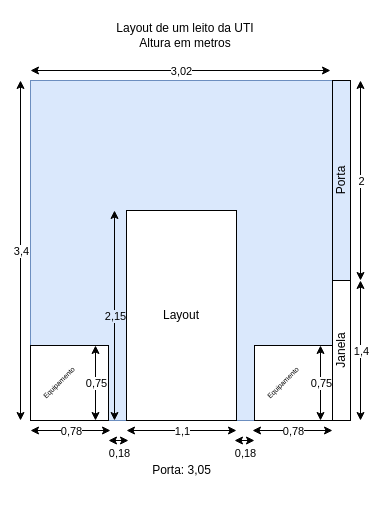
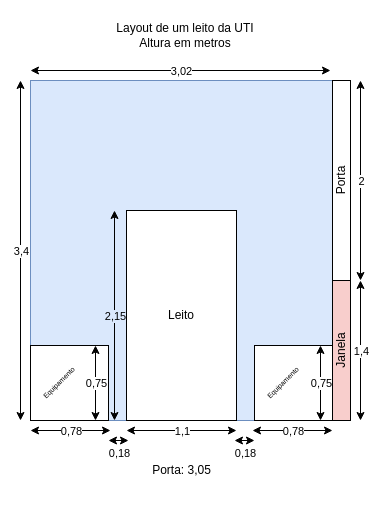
- <mxCell id="32" value="Porta" style="rounded=0;whiteSpace=wrap;html=1;horizontal=0;fillColor=#dae8fc;" vertex="1" parent="1"><mxGeometry x="332" y="80" width="18" height="200" as="geometry" /></mxCell>
+ <mxCell id="32" value="Porta" style="rounded=0;whiteSpace=wrap;html=1;horizontal=0;" vertex="1" parent="1"><mxGeometry x="332" y="80" width="18" height="200" as="geometry" /></mxCell>
- <mxCell id="13" value="Layout" style="rounded=0;whiteSpace=wrap;html=1;" vertex="1" parent="1"><mxGeometry x="126" y="210" width="110" height="210" as="geometry" /></mxCell>
+ <mxCell id="13" value="Leito" style="rounded=0;whiteSpace=wrap;html=1;" vertex="1" parent="1"><mxGeometry x="126" y="210" width="110" height="210" as="geometry" /></mxCell>
- <mxCell id="10" value="Janela" style="rounded=0;whiteSpace=wrap;html=1;horizontal=0;" vertex="1" parent="1"><mxGeometry x="332" y="280" width="18" height="140" as="geometry" /></mxCell>
+ <mxCell id="10" value="Janela" style="rounded=0;whiteSpace=wrap;html=1;horizontal=0;fillColor=#f8cecc;" vertex="1" parent="1"><mxGeometry x="332" y="280" width="18" height="140" as="geometry" /></mxCell>
